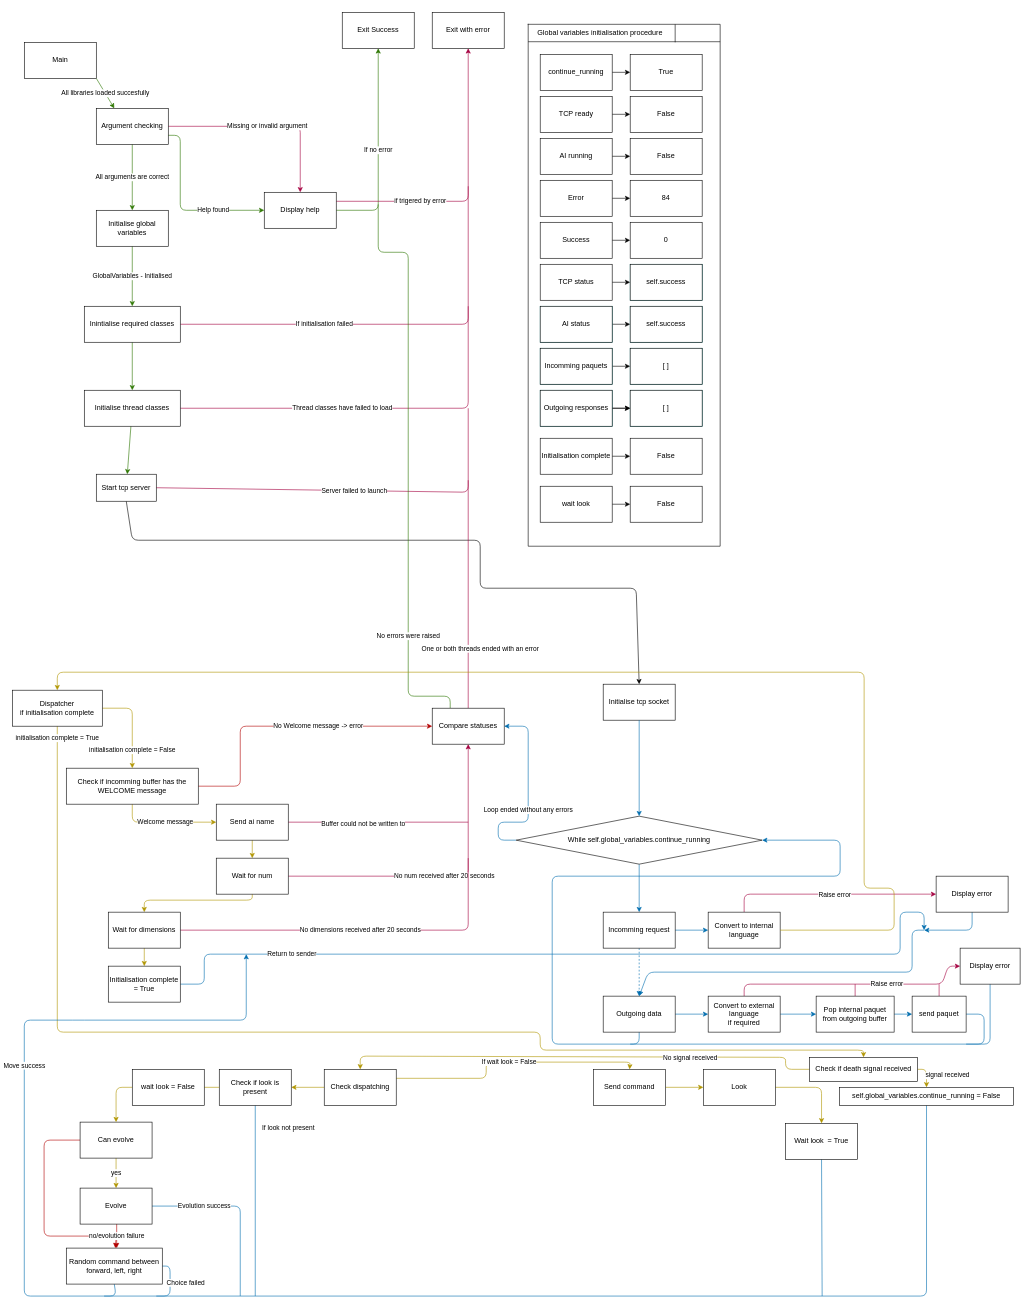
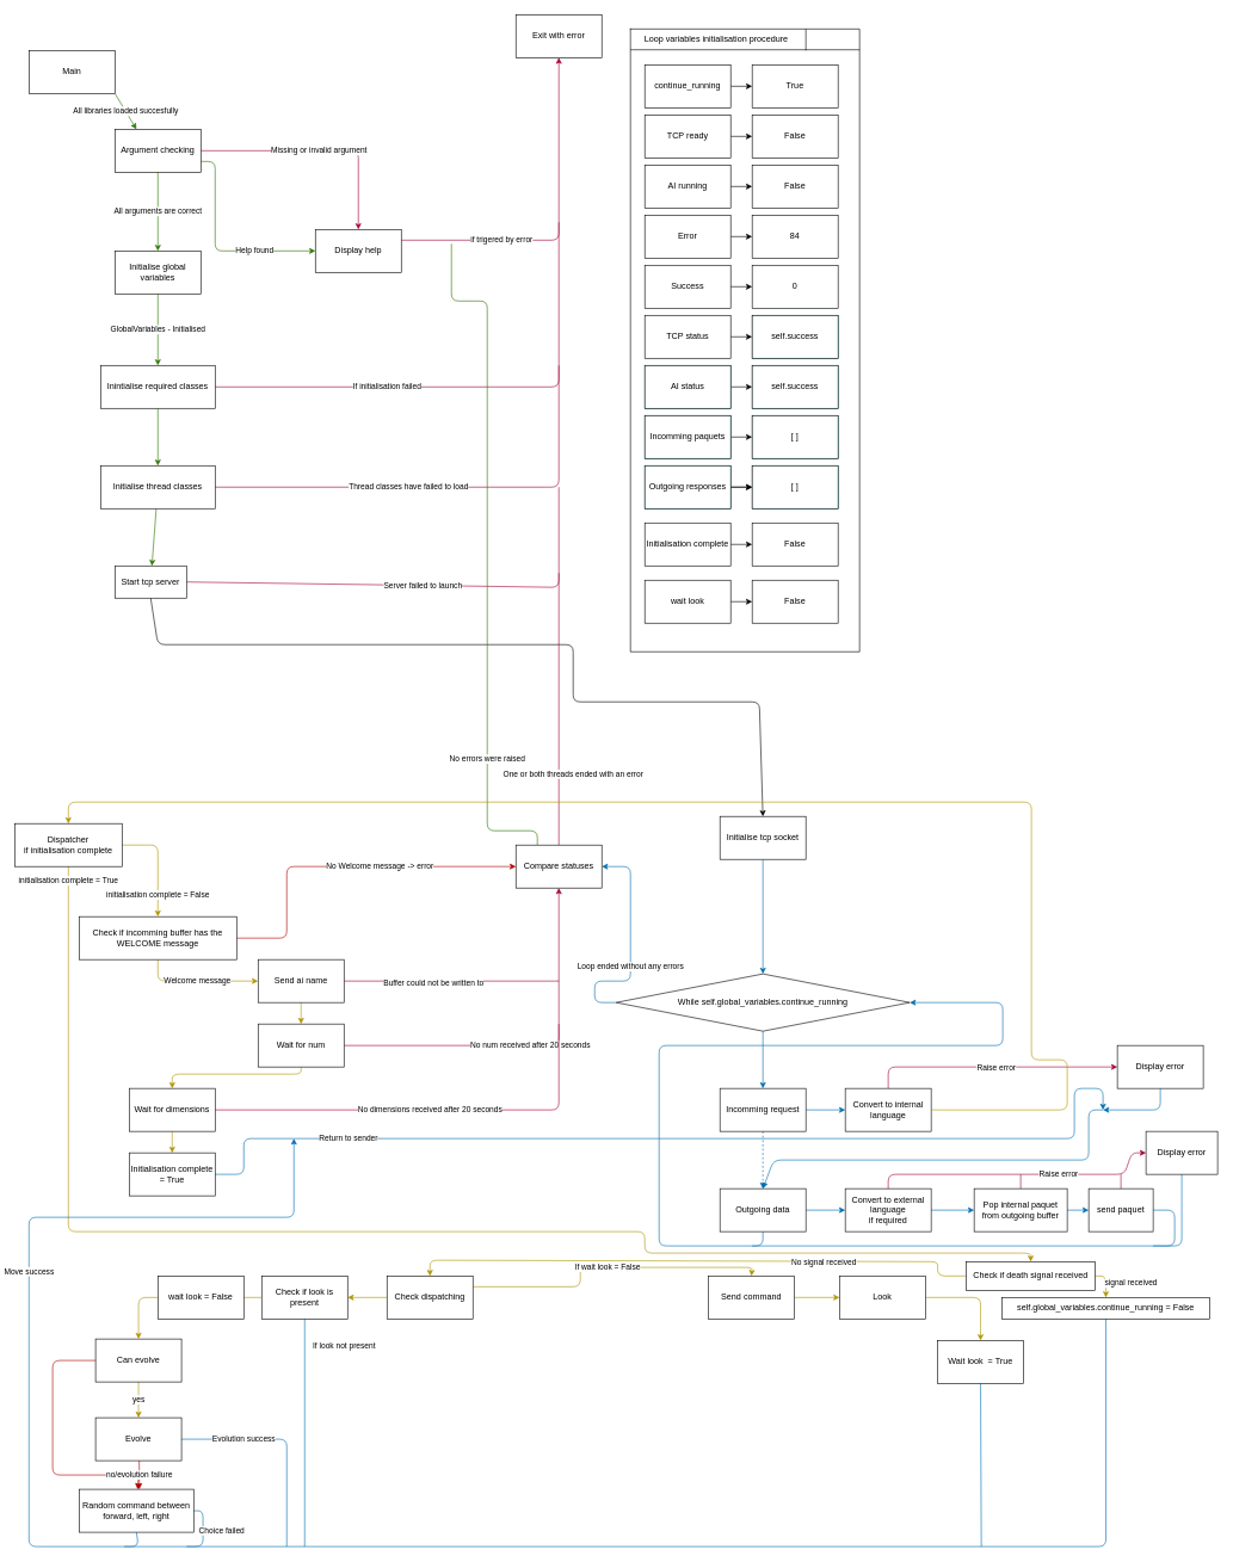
- <mxCell id="9" value="Exit Success" style="whiteSpace=wrap;html=1;" parent="1" vertex="1"><mxGeometry x="570" y="20" width="120" height="60" as="geometry" /></mxCell>
- <mxCell id="37" value="Global variables initialisation procedure" style="text;align=center;html=1;verticalAlign=middle;whiteSpace=wrap;rounded=0;" parent="1" vertex="1"><mxGeometry x="880" y="40" width="240" height="30" as="geometry" /></mxCell>
+ <mxCell id="37" value="Loop variables initialisation procedure" style="text;align=center;html=1;verticalAlign=middle;whiteSpace=wrap;rounded=0;" parent="1" vertex="1"><mxGeometry x="880" y="40" width="240" height="30" as="geometry" /></mxCell>
- <mxCell id="10" value="If no error" style="edgeStyle=none;html=1;entryX=0.5;entryY=1;entryDx=0;entryDy=0;fillColor=#60a917;strokeColor=#2D7600;" parent="1" source="12" target="9" edge="1"><mxGeometry relative="1" as="geometry"><Array as="points"><mxPoint x="630" y="350" /></Array></mxGeometry></mxCell>
